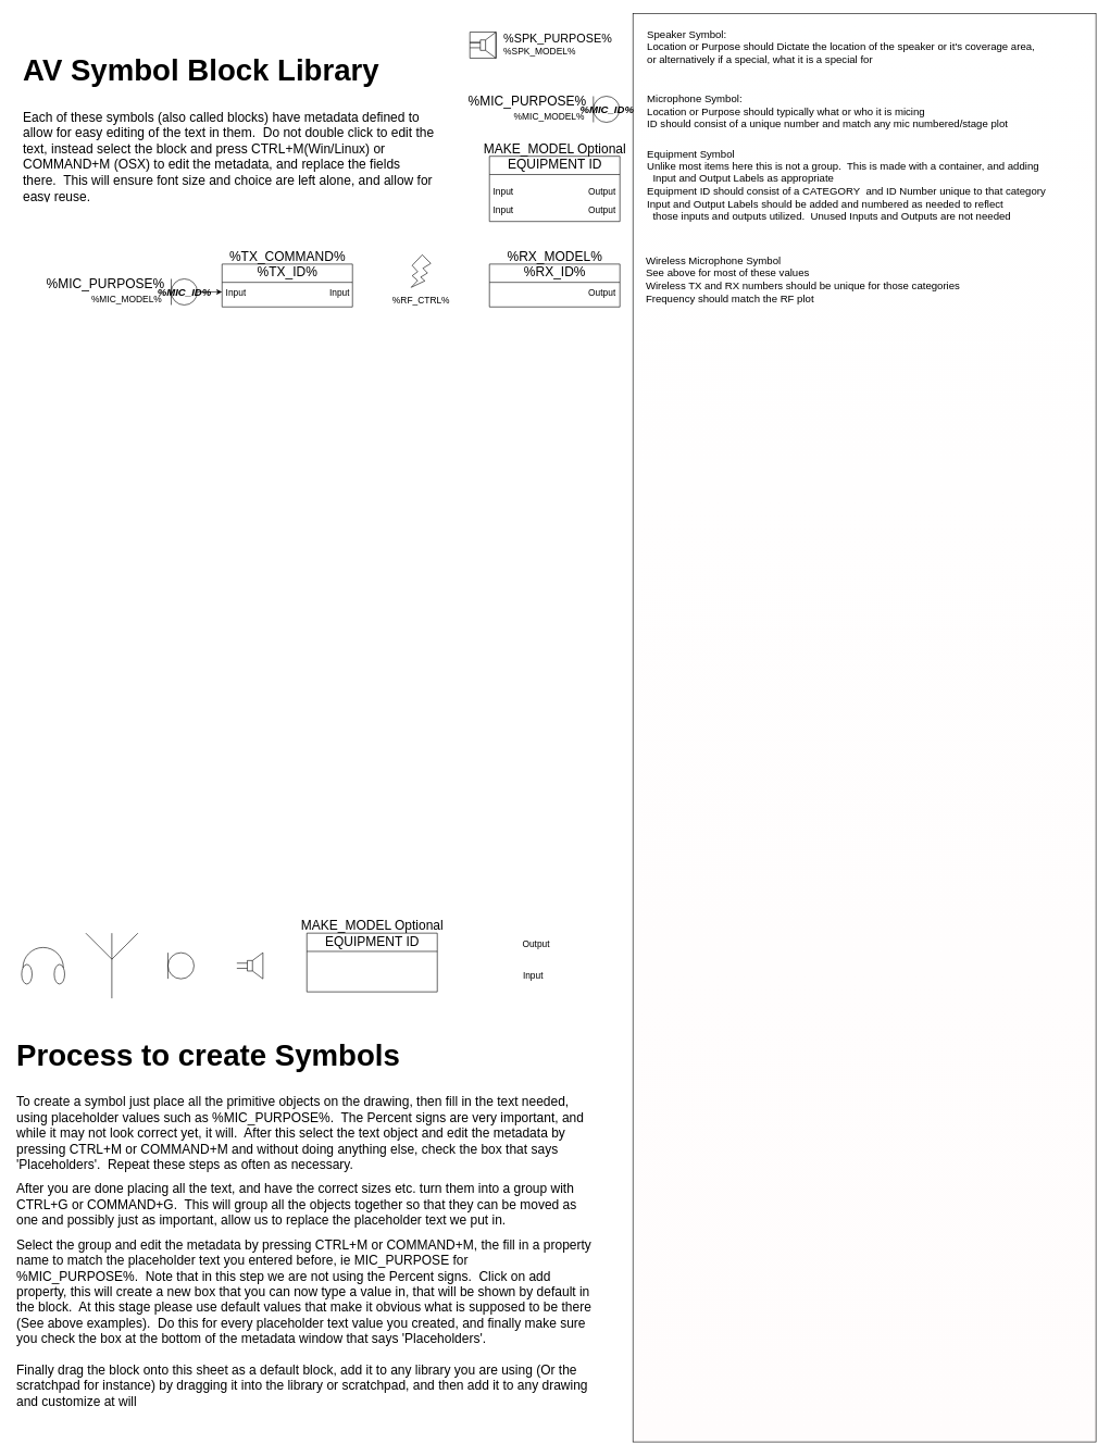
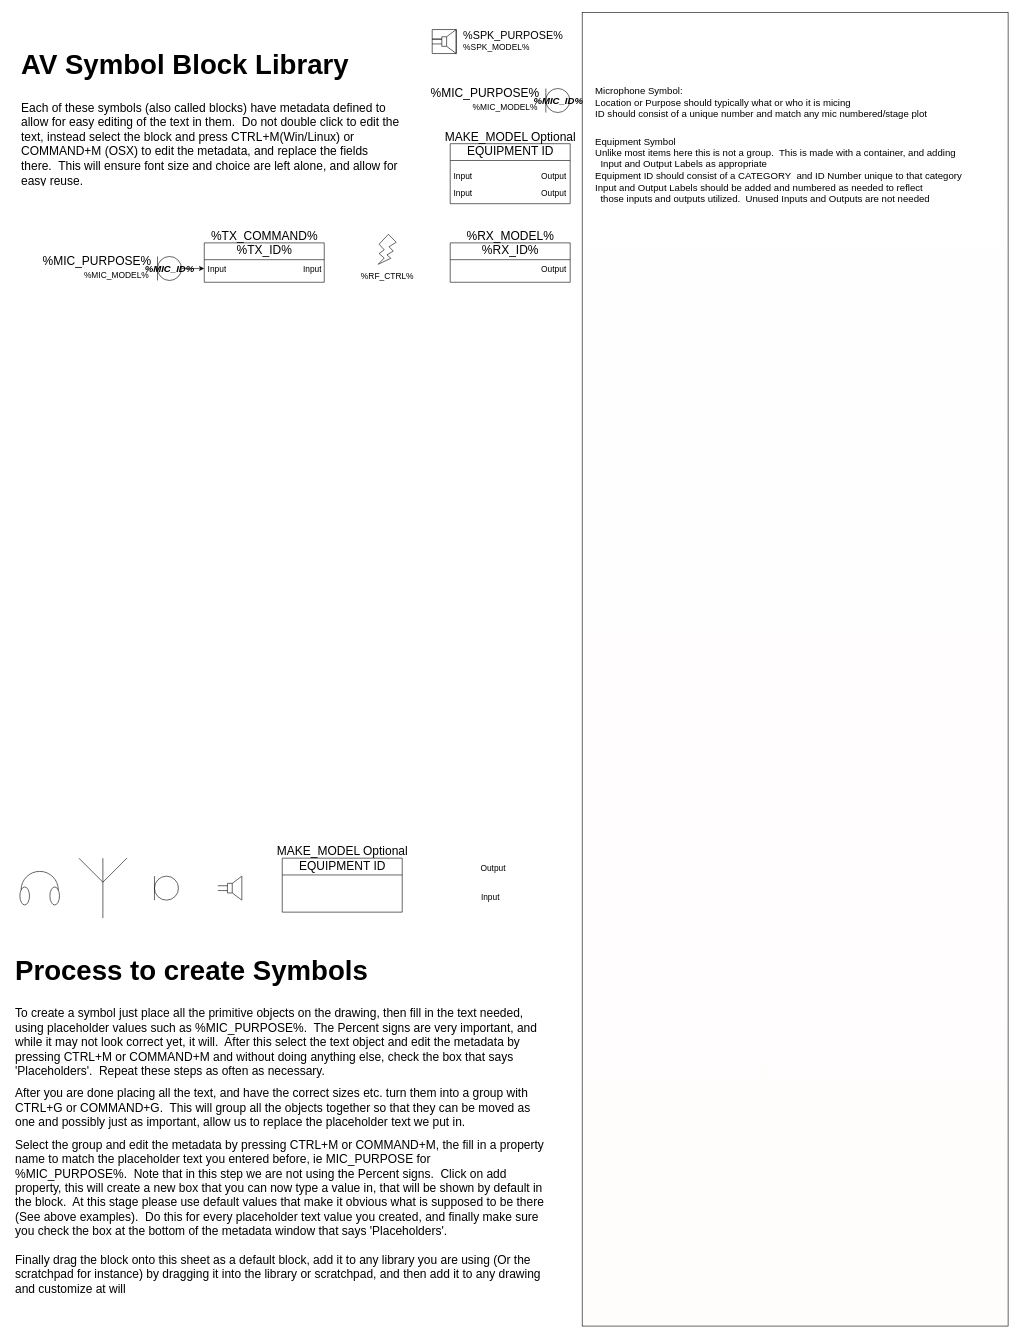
- <mxCell id="30" value="Speaker Symbol:&lt;br style=&quot;font-size: 16px;&quot;&gt;&lt;div style=&quot;font-size: 16px;&quot;&gt;&lt;span style=&quot;font-size: 16px;&quot;&gt;Location or Purpose should Dictate the location of the speaker or it's coverage area,&lt;/span&gt;&lt;/div&gt;&lt;div style=&quot;font-size: 16px;&quot;&gt;&lt;span style=&quot;font-size: 16px;&quot;&gt;or alternatively if a special, what it is a special for&lt;/span&gt;&lt;/div&gt;" style="text;html=1;align=left;verticalAlign=middle;resizable=0;points=[];autosize=1;fontSize=16;" parent="1" vertex="1"><mxGeometry x="990" y="40.69" width="610" height="60" as="geometry" /></mxCell>
- <mxCell id="33" value="Wireless Microphone Symbol&lt;br style=&quot;font-size: 16px;&quot;&gt;See above for most of these values&lt;br style=&quot;font-size: 16px;&quot;&gt;Wireless TX and RX numbers should be unique for those categories&lt;br style=&quot;font-size: 16px;&quot;&gt;Frequency should match the RF plot" style="text;html=1;align=left;verticalAlign=middle;resizable=0;points=[];autosize=1;fontSize=16;" parent="1" vertex="1"><mxGeometry x="988" y="388" width="500" height="80" as="geometry" /></mxCell>
